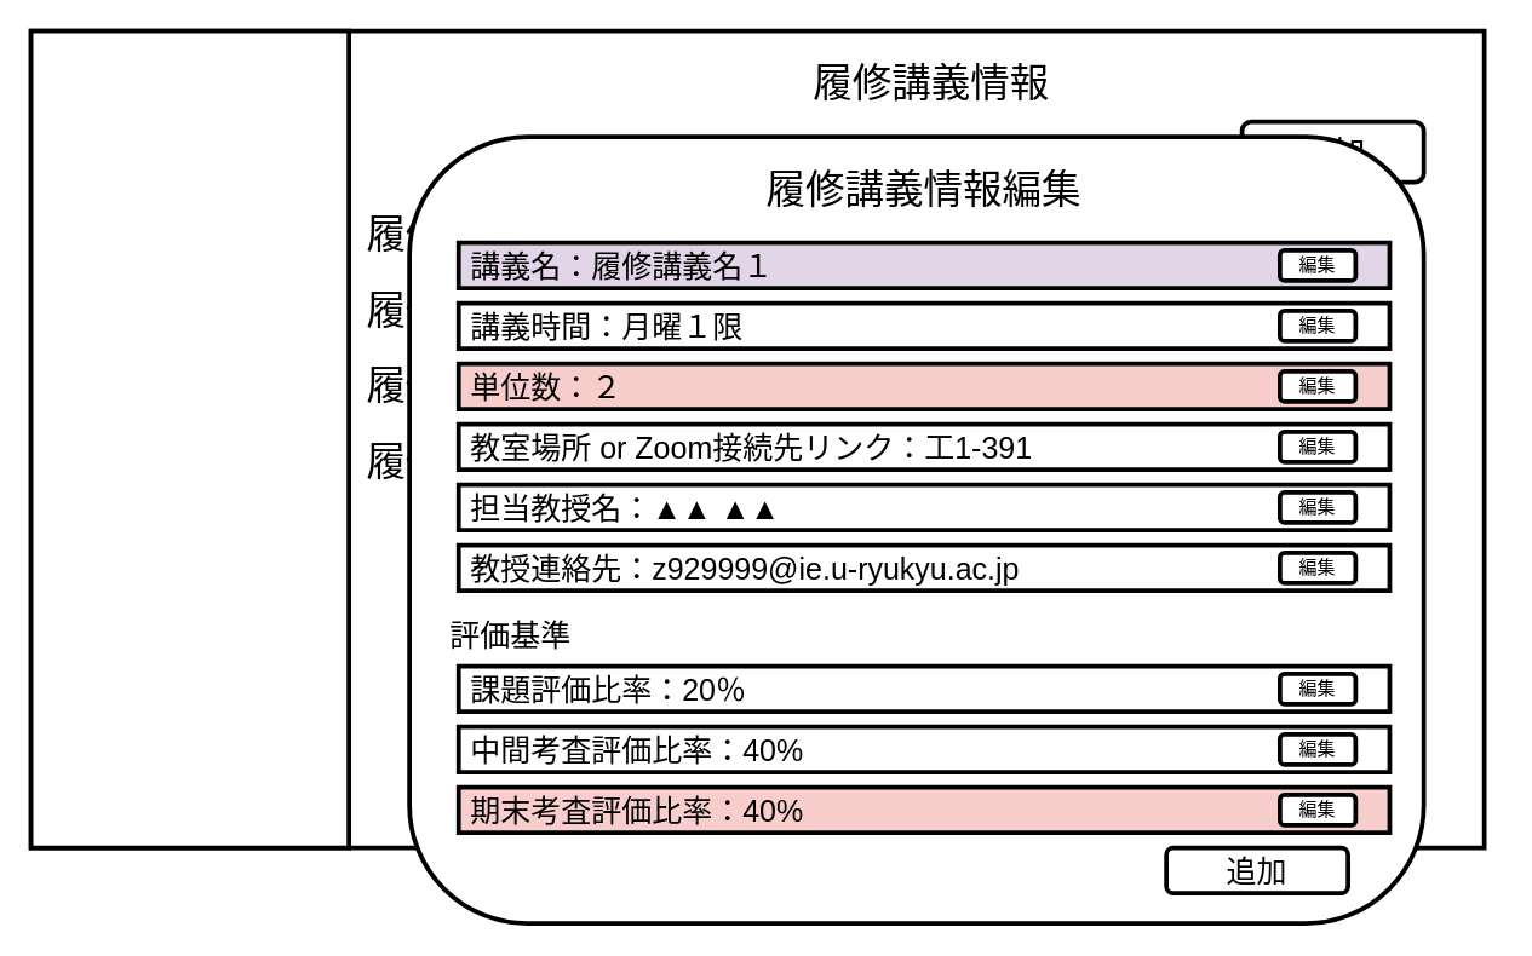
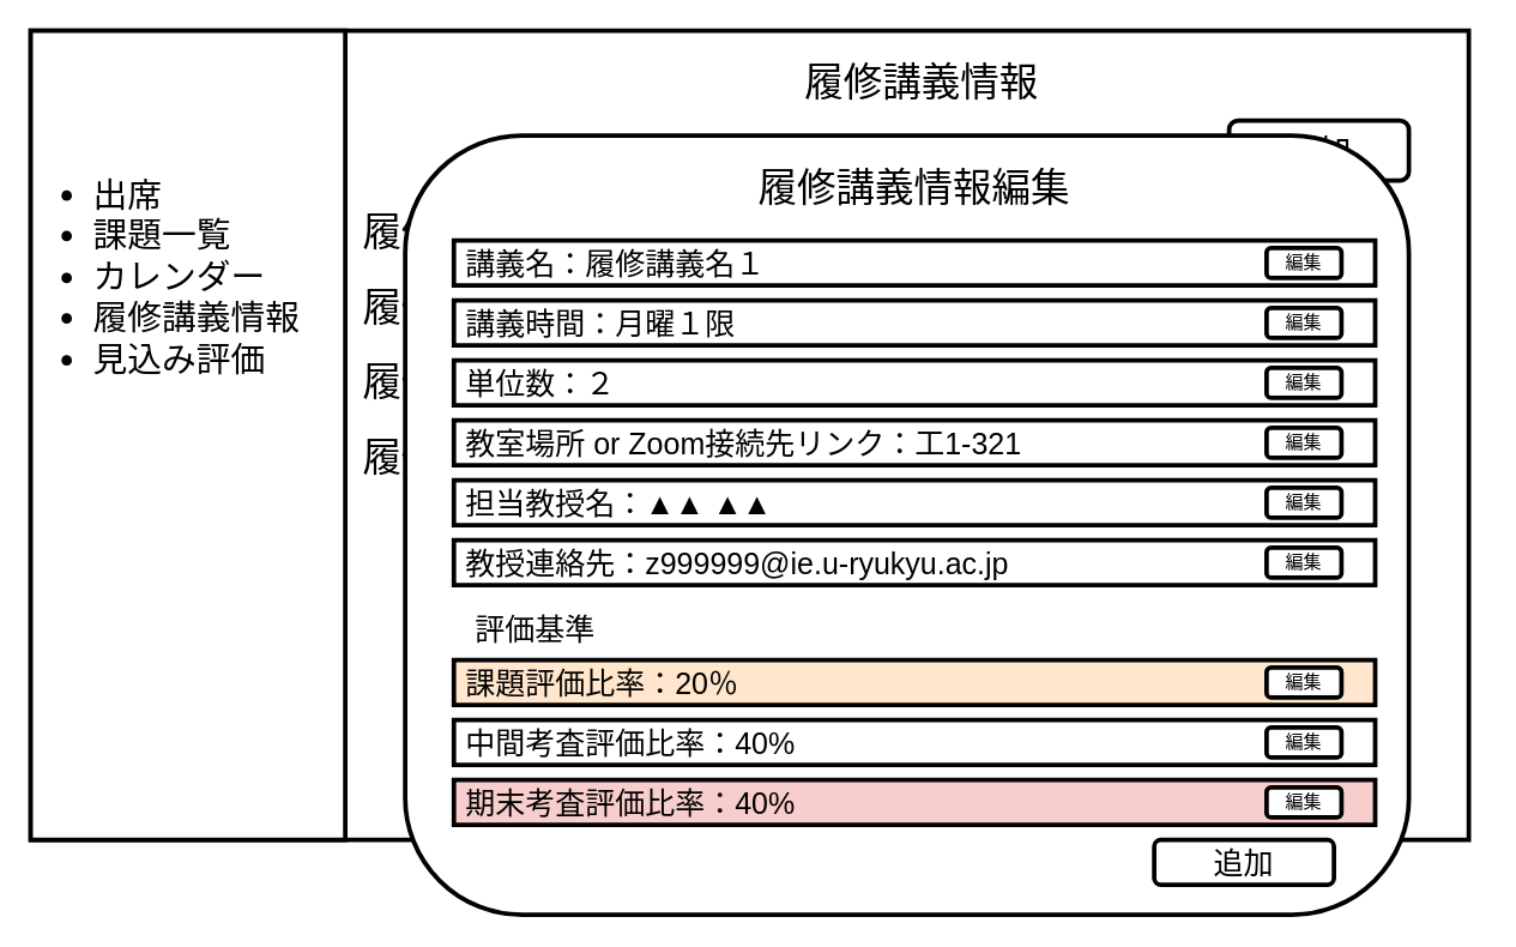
- <mxCell id="21" value="&amp;nbsp;講義名：履修講義名１" style="rounded=0;whiteSpace=wrap;html=1;fontSize=20;fontColor=#000000;strokeColor=#000000;strokeWidth=3;fillColor=#e1d5e7;align=left;" parent="1" vertex="1"><mxGeometry x="302.5" y="160" width="615" height="30" as="geometry" /></mxCell>
+ <mxCell id="21" value="&amp;nbsp;講義名：履修講義名１" style="rounded=0;whiteSpace=wrap;html=1;fontSize=20;fontColor=#000000;strokeColor=#000000;strokeWidth=3;fillColor=#FFFFFF;align=left;" parent="1" vertex="1"><mxGeometry x="302.5" y="160" width="615" height="30" as="geometry" /></mxCell>
+ <mxCell id="4" value="&lt;ul&gt;&lt;li&gt;出席&lt;/li&gt;&lt;li&gt;課題一覧&lt;/li&gt;&lt;li&gt;カレンダー&lt;/li&gt;&lt;li&gt;履修講義情報&lt;/li&gt;&lt;li&gt;見込み評価&lt;/li&gt;&lt;/ul&gt;" style="text;strokeColor=none;fillColor=none;html=1;whiteSpace=wrap;verticalAlign=middle;overflow=hidden;fontSize=23;fontColor=#000000;" parent="1" vertex="1"><mxGeometry x="20" y="70" width="210" height="230" as="geometry" /></mxCell>
- <mxCell id="23" value="&amp;nbsp;単位数：２" style="rounded=0;whiteSpace=wrap;html=1;fontSize=20;fontColor=#000000;strokeColor=#000000;strokeWidth=3;fillColor=#f8cecc;align=left;" parent="1" vertex="1"><mxGeometry x="302.5" y="240" width="615" height="30" as="geometry" /></mxCell>
+ <mxCell id="23" value="&amp;nbsp;単位数：２" style="rounded=0;whiteSpace=wrap;html=1;fontSize=20;fontColor=#000000;strokeColor=#000000;strokeWidth=3;fillColor=#FFFFFF;align=left;" parent="1" vertex="1"><mxGeometry x="302.5" y="240" width="615" height="30" as="geometry" /></mxCell>
- <mxCell id="24" value="&amp;nbsp;教室場所 or Zoom接続先リンク：工1-391" style="rounded=0;whiteSpace=wrap;html=1;fontSize=20;fontColor=#000000;strokeColor=#000000;strokeWidth=3;fillColor=#FFFFFF;align=left;" parent="1" vertex="1"><mxGeometry x="302.5" y="280" width="615" height="30" as="geometry" /></mxCell>
+ <mxCell id="24" value="&amp;nbsp;教室場所 or Zoom接続先リンク：工1-321" style="rounded=0;whiteSpace=wrap;html=1;fontSize=20;fontColor=#000000;strokeColor=#000000;strokeWidth=3;fillColor=#FFFFFF;align=left;" parent="1" vertex="1"><mxGeometry x="302.5" y="280" width="615" height="30" as="geometry" /></mxCell>
- <mxCell id="26" value="&amp;nbsp;教授連絡先：z929999@ie.u-ryukyu.ac.jp" style="rounded=0;whiteSpace=wrap;html=1;fontSize=20;fontColor=#000000;strokeColor=#000000;strokeWidth=3;fillColor=#FFFFFF;align=left;" parent="1" vertex="1"><mxGeometry x="302.5" y="360" width="615" height="30" as="geometry" /></mxCell>
+ <mxCell id="26" value="&amp;nbsp;教授連絡先：z999999@ie.u-ryukyu.ac.jp" style="rounded=0;whiteSpace=wrap;html=1;fontSize=20;fontColor=#000000;strokeColor=#000000;strokeWidth=3;fillColor=#FFFFFF;align=left;" parent="1" vertex="1"><mxGeometry x="302.5" y="360" width="615" height="30" as="geometry" /></mxCell>
- <mxCell id="28" value="評価基準" style="text;html=1;strokeColor=none;fillColor=none;align=center;verticalAlign=middle;whiteSpace=wrap;rounded=0;fontSize=20;fontColor=#000000;" parent="1" vertex="1"><mxGeometry x="282.5" y="403.5" width="107.5" height="30" as="geometry" /></mxCell>
+ <mxCell id="28" value="評価基準" style="text;html=1;strokeColor=none;fillColor=none;align=center;verticalAlign=middle;whiteSpace=wrap;rounded=0;fontSize=20;fontColor=#000000;" parent="1" vertex="1"><mxGeometry x="302.5" y="403.5" width="107.5" height="30" as="geometry" /></mxCell>
- <mxCell id="27" value="&amp;nbsp;課題評価比率：20％" style="rounded=0;whiteSpace=wrap;html=1;fontSize=20;fontColor=#000000;strokeColor=#000000;strokeWidth=3;fillColor=#FFFFFF;align=left;" parent="1" vertex="1"><mxGeometry x="302.5" y="440" width="615" height="30" as="geometry" /></mxCell>
+ <mxCell id="27" value="&amp;nbsp;課題評価比率：20％" style="rounded=0;whiteSpace=wrap;html=1;fontSize=20;fontColor=#000000;strokeColor=#000000;strokeWidth=3;fillColor=#ffe6cc;align=left;" parent="1" vertex="1"><mxGeometry x="302.5" y="440" width="615" height="30" as="geometry" /></mxCell>
